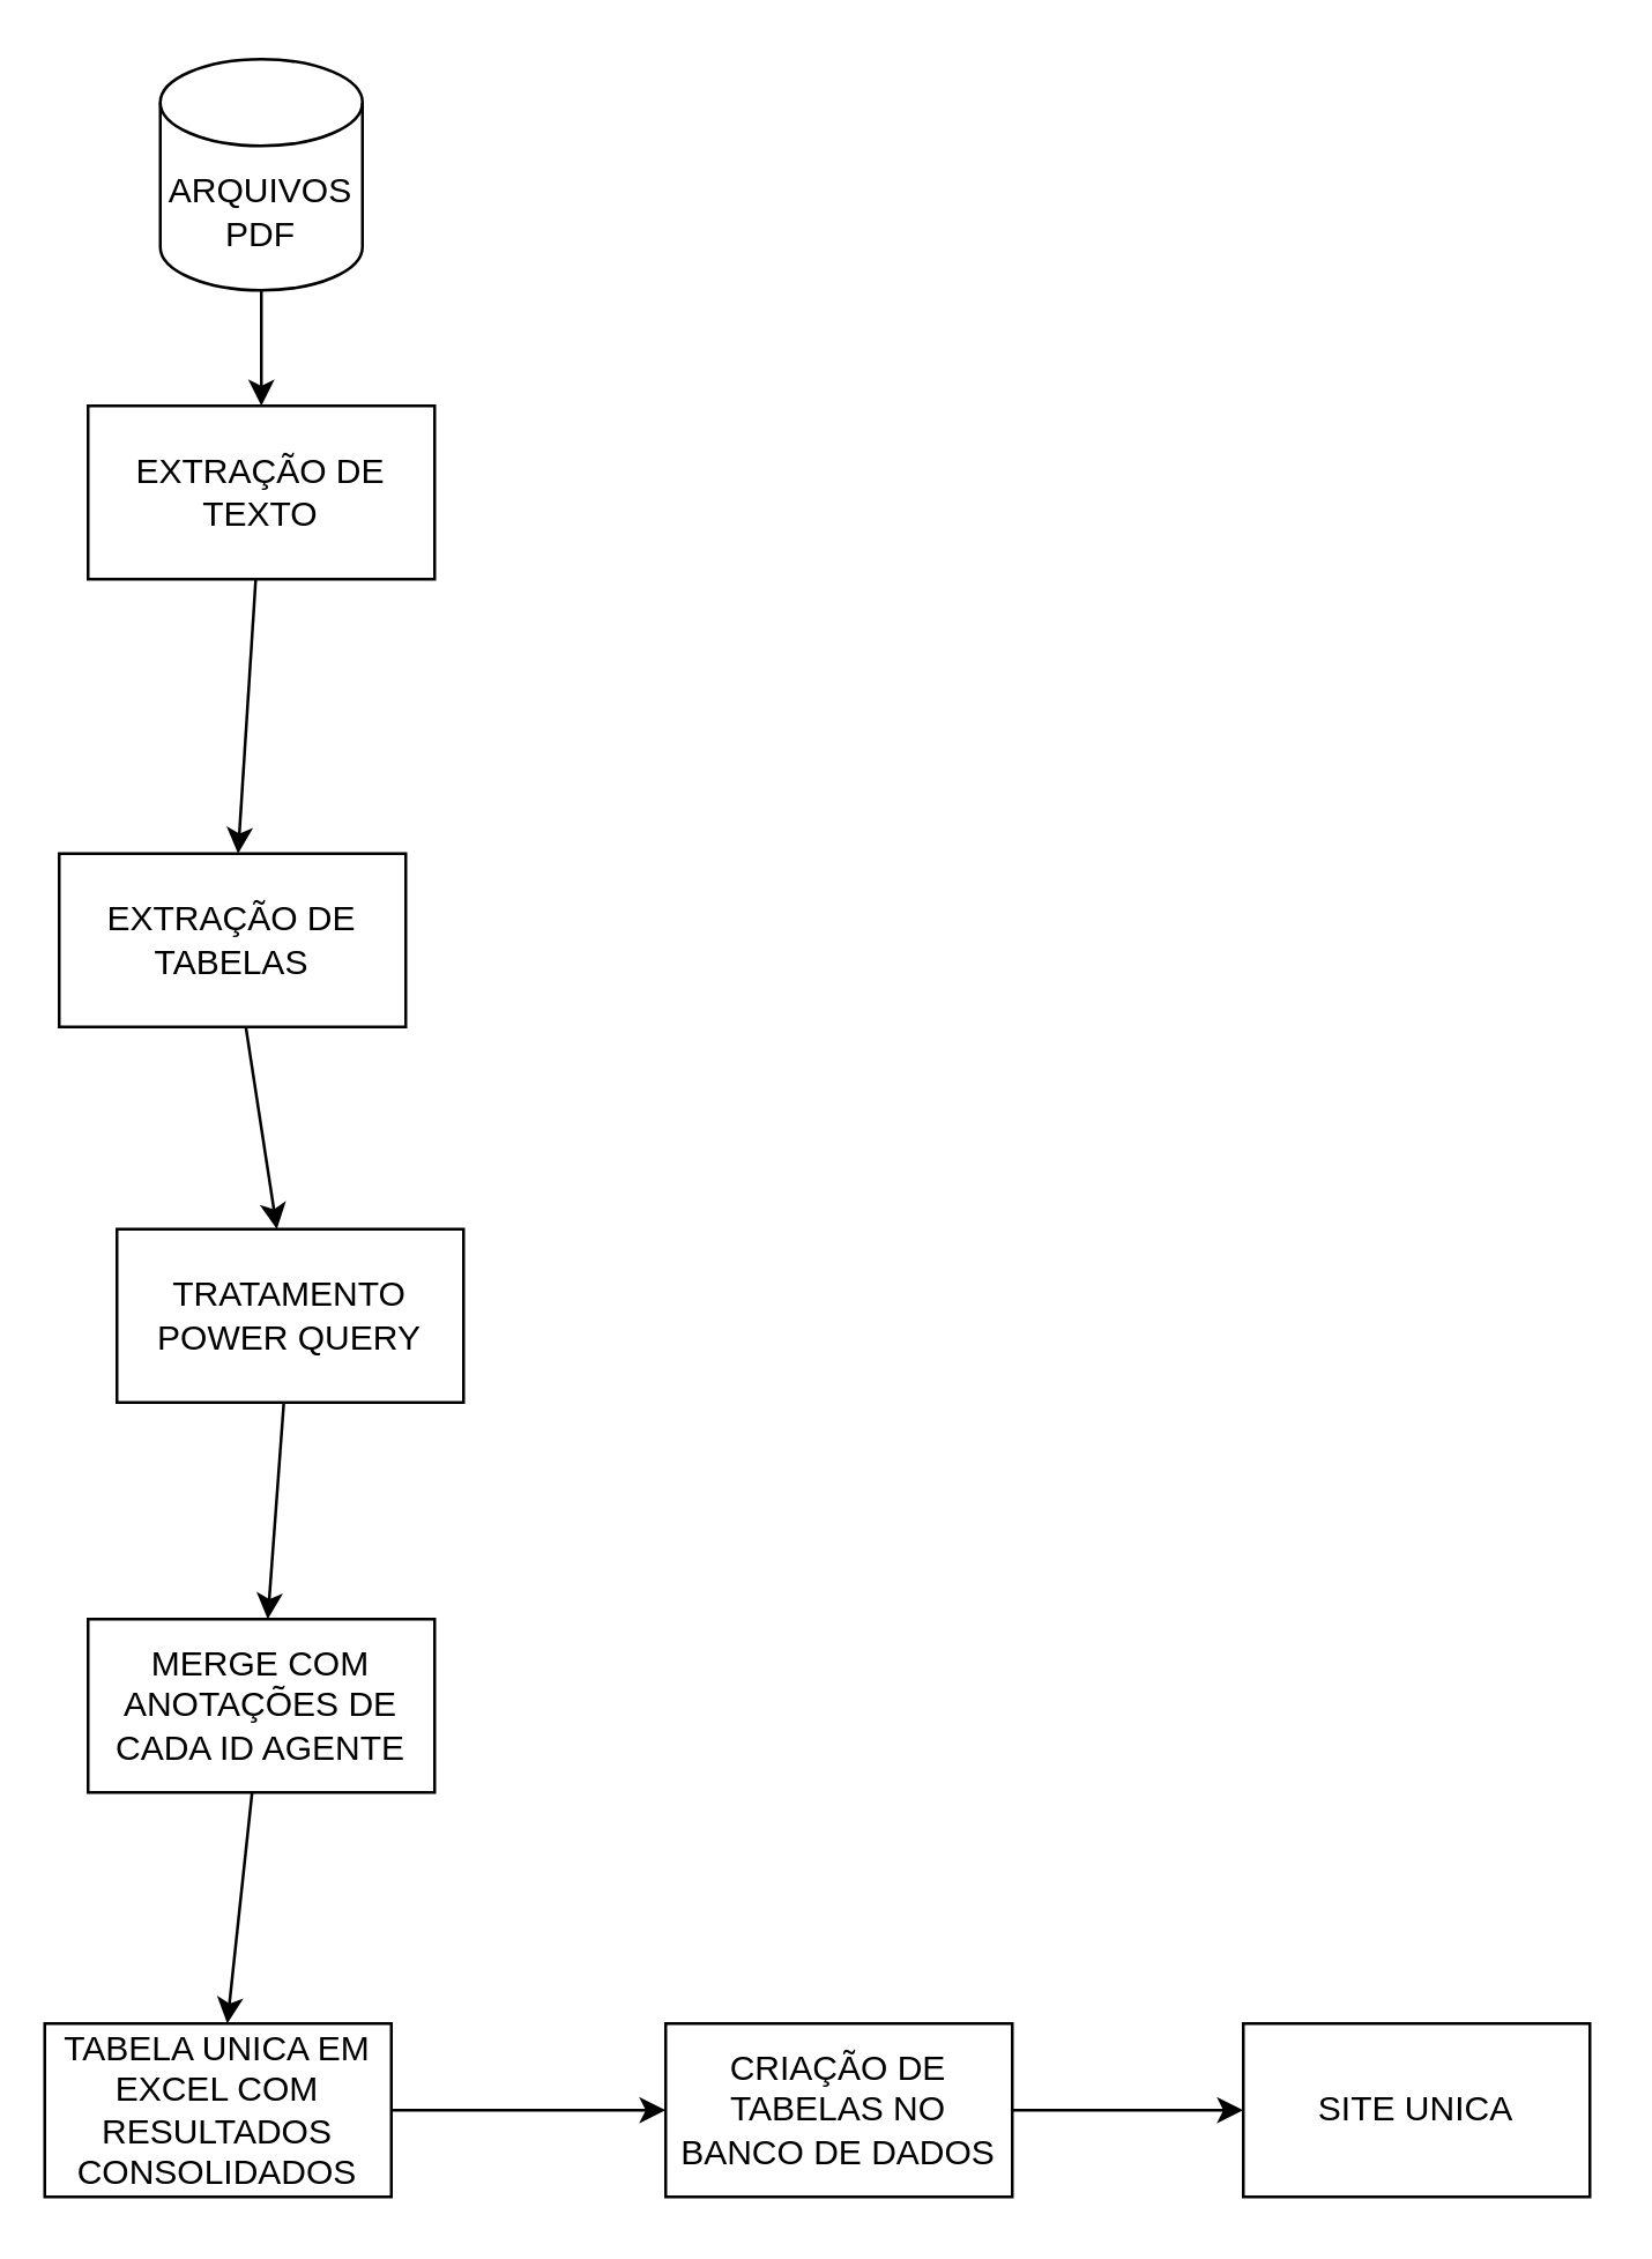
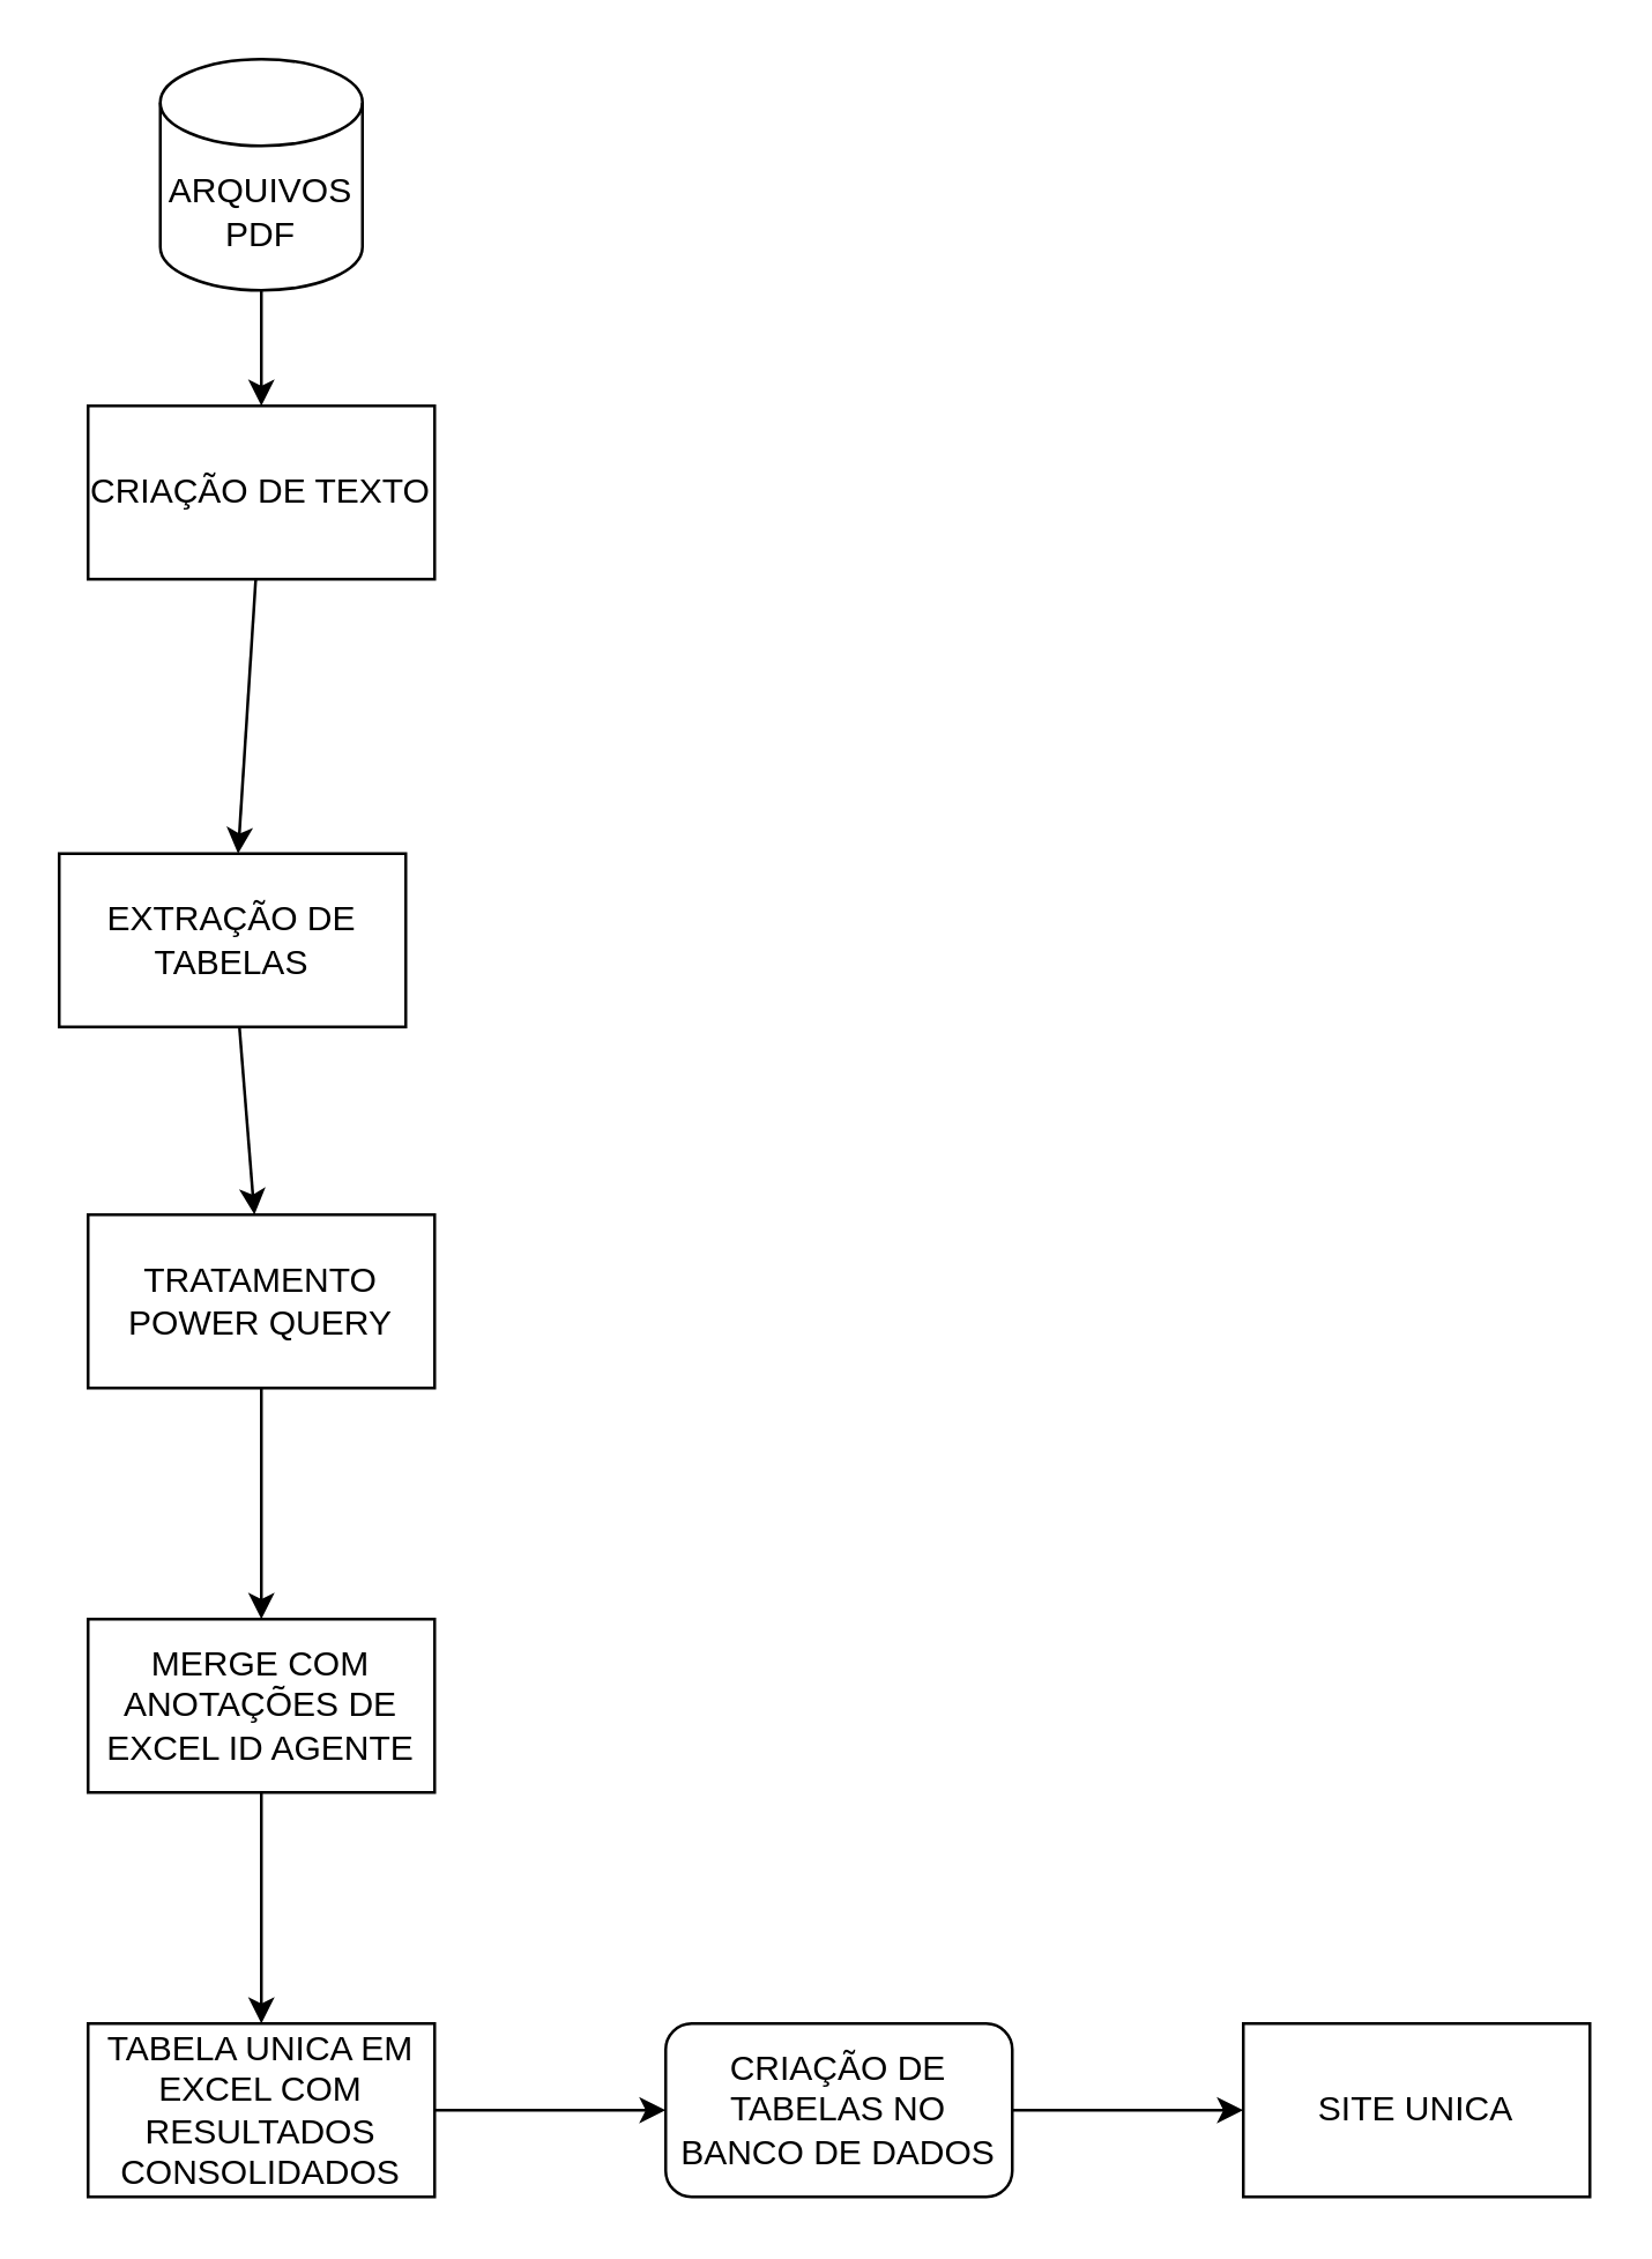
- <mxCell id="3" value="EXTRAÇÃO DE TEXTO" style="rounded=0;whiteSpace=wrap;html=1;" vertex="1" parent="1"><mxGeometry x="30" y="140" width="120" height="60" as="geometry" /></mxCell>
+ <mxCell id="3" value="CRIAÇÃO DE TEXTO" style="rounded=0;whiteSpace=wrap;html=1;" vertex="1" parent="1"><mxGeometry x="30" y="140" width="120" height="60" as="geometry" /></mxCell>
- <mxCell id="9" value="TRATAMENTO POWER QUERY" style="rounded=0;whiteSpace=wrap;html=1;" vertex="1" parent="1"><mxGeometry x="40" y="425" width="120" height="60" as="geometry" /></mxCell>
+ <mxCell id="9" value="TRATAMENTO POWER QUERY" style="rounded=0;whiteSpace=wrap;html=1;" vertex="1" parent="1"><mxGeometry x="30" y="420" width="120" height="60" as="geometry" /></mxCell>
- <mxCell id="11" value="MERGE COM ANOTAÇÕES DE CADA ID AGENTE" style="rounded=0;whiteSpace=wrap;html=1;" vertex="1" parent="1"><mxGeometry x="30" y="560" width="120" height="60" as="geometry" /></mxCell>
+ <mxCell id="11" value="MERGE COM ANOTAÇÕES DE EXCEL ID AGENTE" style="rounded=0;whiteSpace=wrap;html=1;" vertex="1" parent="1"><mxGeometry x="30" y="560" width="120" height="60" as="geometry" /></mxCell>
- <mxCell id="13" value="TABELA UNICA EM EXCEL COM RESULTADOS CONSOLIDADOS" style="rounded=0;whiteSpace=wrap;html=1;" vertex="1" parent="1"><mxGeometry x="15" y="700" width="120" height="60" as="geometry" /></mxCell>
+ <mxCell id="13" value="TABELA UNICA EM EXCEL COM RESULTADOS CONSOLIDADOS" style="rounded=0;whiteSpace=wrap;html=1;" vertex="1" parent="1"><mxGeometry x="30" y="700" width="120" height="60" as="geometry" /></mxCell>
- <mxCell id="15" value="CRIAÇÃO DE TABELAS NO BANCO DE DADOS" style="rounded=0;whiteSpace=wrap;html=1;" vertex="1" parent="1"><mxGeometry x="230" y="700" width="120" height="60" as="geometry" /></mxCell>
+ <mxCell id="15" value="CRIAÇÃO DE TABELAS NO BANCO DE DADOS" style="whiteSpace=wrap;html=1;rounded=1;" vertex="1" parent="1"><mxGeometry x="230" y="700" width="120" height="60" as="geometry" /></mxCell>
